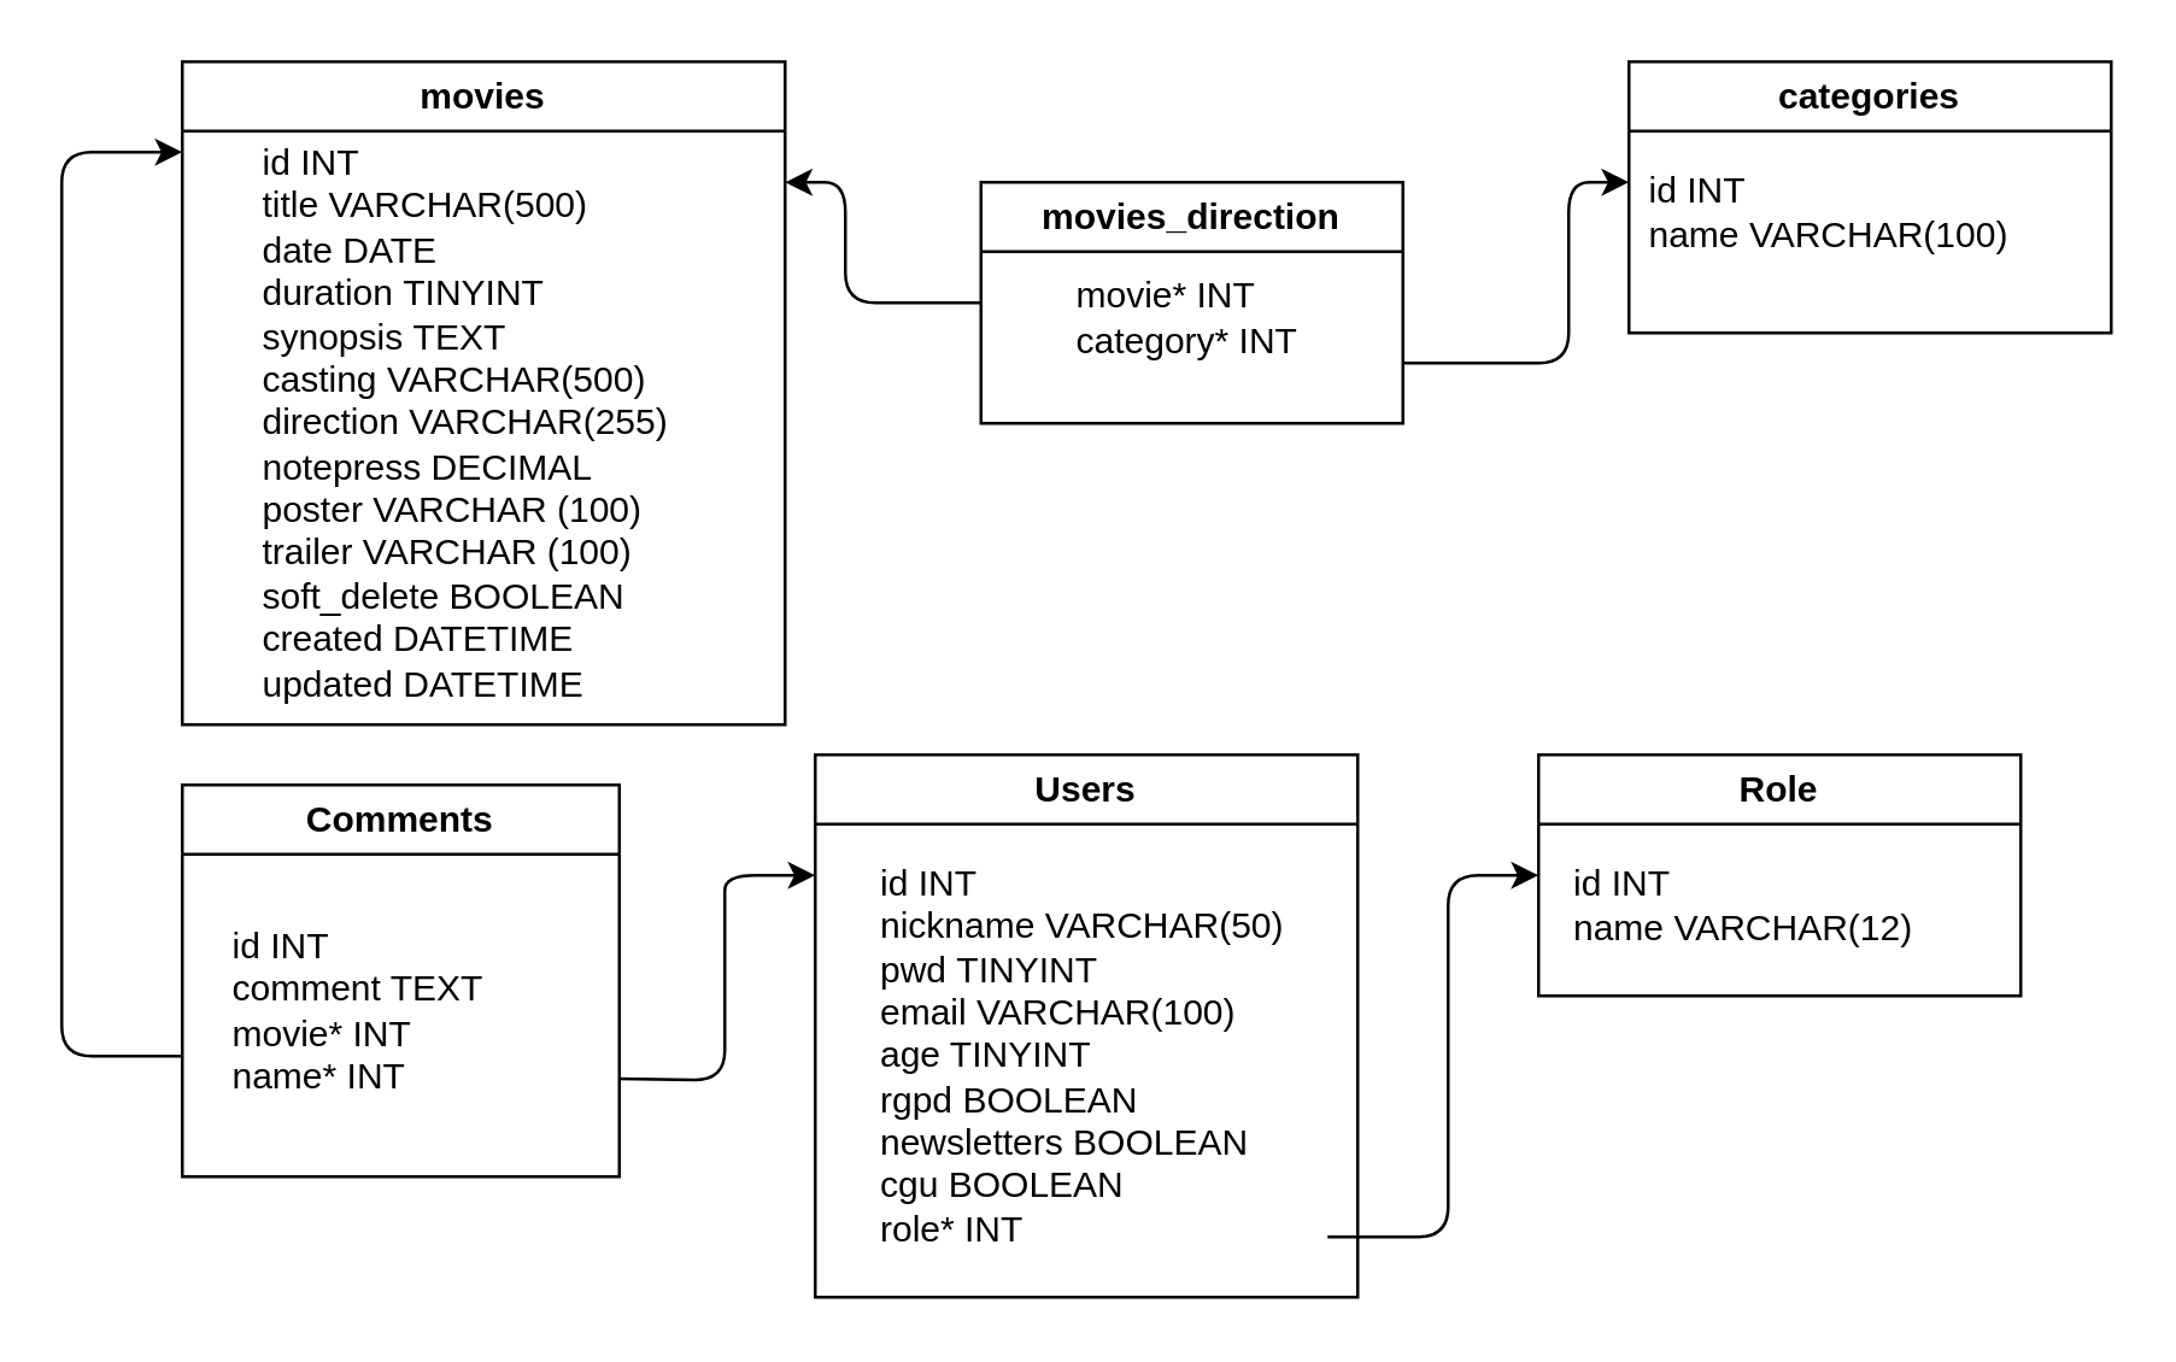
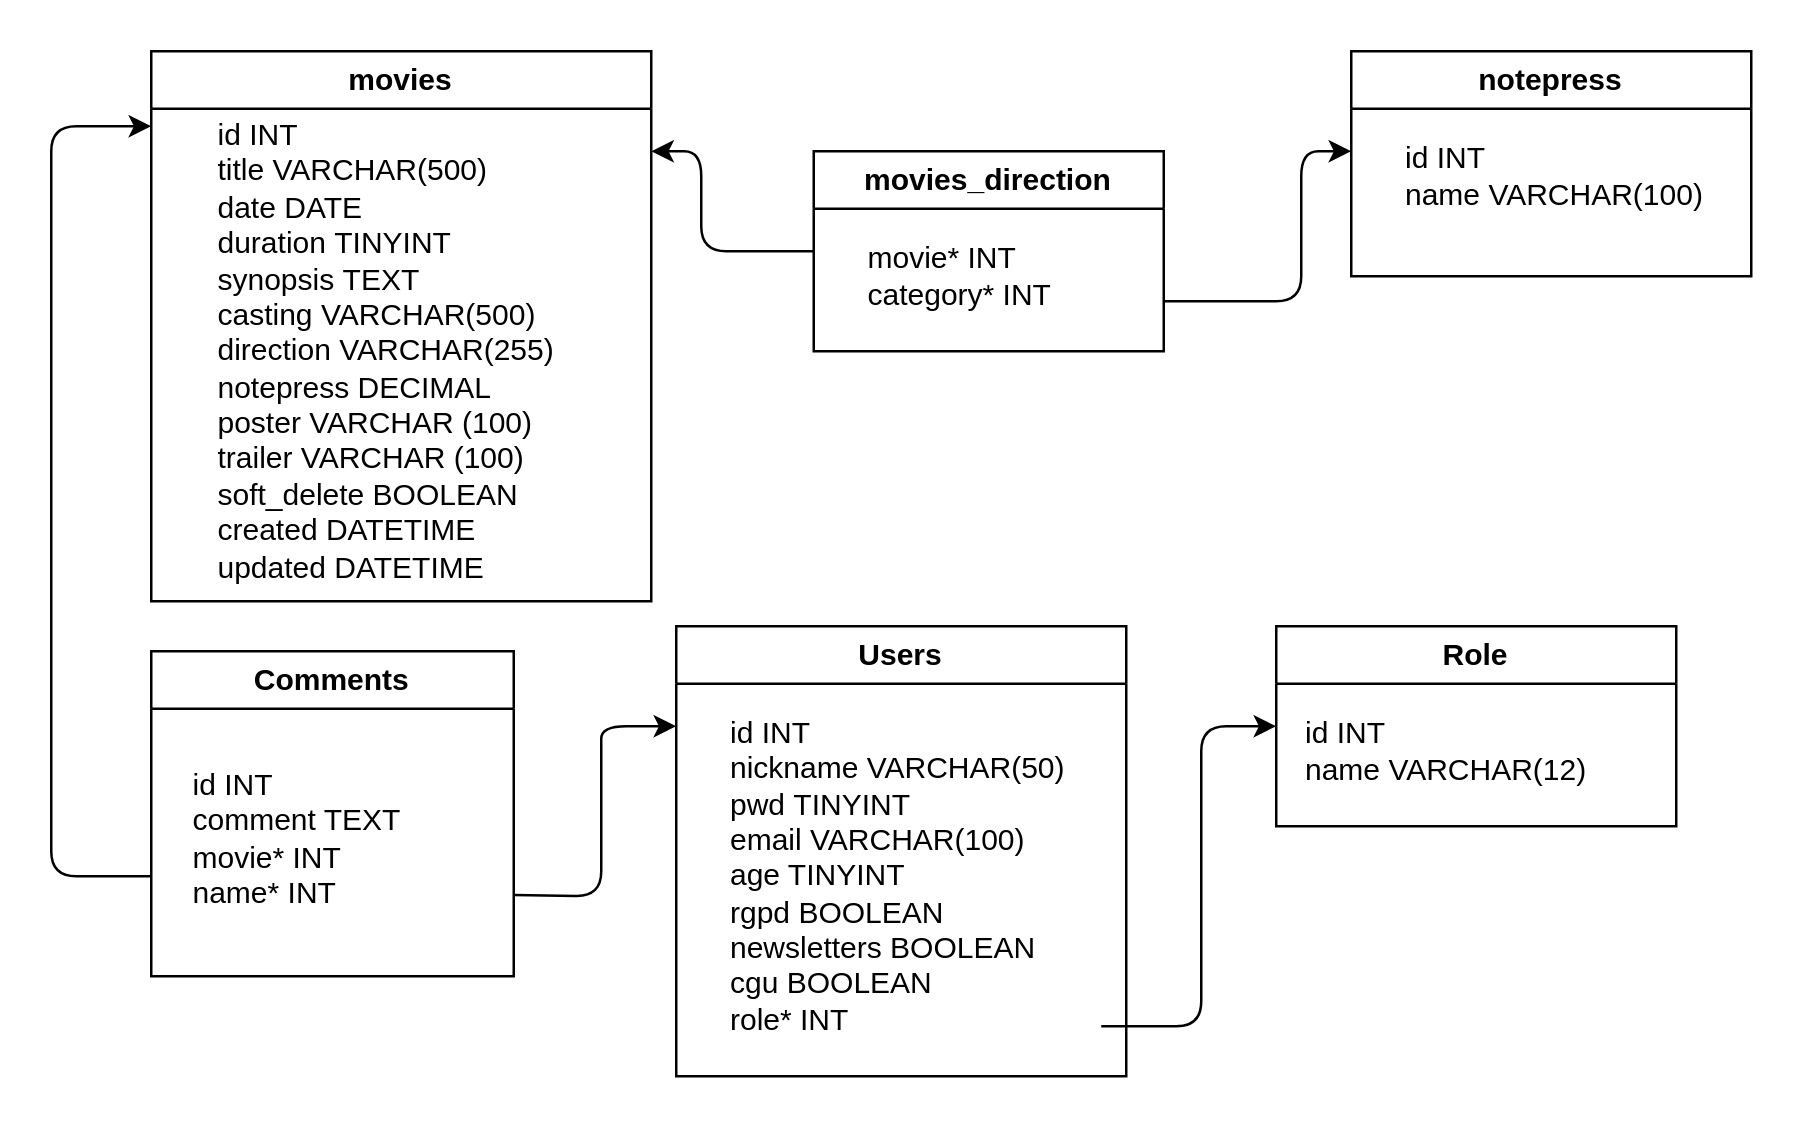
- <mxCell id="4" value="categories" style="swimlane;whiteSpace=wrap;html=1;startSize=23;" parent="1" vertex="1"><mxGeometry x="540" y="20" width="160" height="90" as="geometry" /></mxCell>
+ <mxCell id="4" value="notepress" style="swimlane;whiteSpace=wrap;html=1;startSize=23;" parent="1" vertex="1"><mxGeometry x="540" y="20" width="160" height="90" as="geometry" /></mxCell>
- <mxCell id="5" value="id INT&lt;br&gt;name&amp;nbsp;VARCHAR(100)" style="text;html=1;align=left;verticalAlign=middle;resizable=0;points=[];autosize=1;strokeColor=none;fillColor=none;" parent="4" vertex="1"><mxGeometry x="5" y="30" width="140" height="40" as="geometry" /></mxCell>
+ <mxCell id="5" value="id INT&lt;br&gt;name&amp;nbsp;VARCHAR(100)" style="text;html=1;align=left;verticalAlign=middle;resizable=0;points=[];autosize=1;strokeColor=none;fillColor=none;" parent="4" vertex="1"><mxGeometry x="20" y="30" width="140" height="40" as="geometry" /></mxCell>
- <mxCell id="17" value="movie* INT&lt;br&gt;category* INT" style="text;html=1;align=left;verticalAlign=middle;resizable=0;points=[];autosize=1;strokeColor=none;fillColor=none;" parent="16" vertex="1"><mxGeometry x="30" y="25" width="100" height="40" as="geometry" /></mxCell>
+ <mxCell id="17" value="movie* INT&lt;br&gt;category* INT" style="text;html=1;align=left;verticalAlign=middle;resizable=0;points=[];autosize=1;strokeColor=none;fillColor=none;" parent="16" vertex="1"><mxGeometry x="20" y="30" width="100" height="40" as="geometry" /></mxCell>
